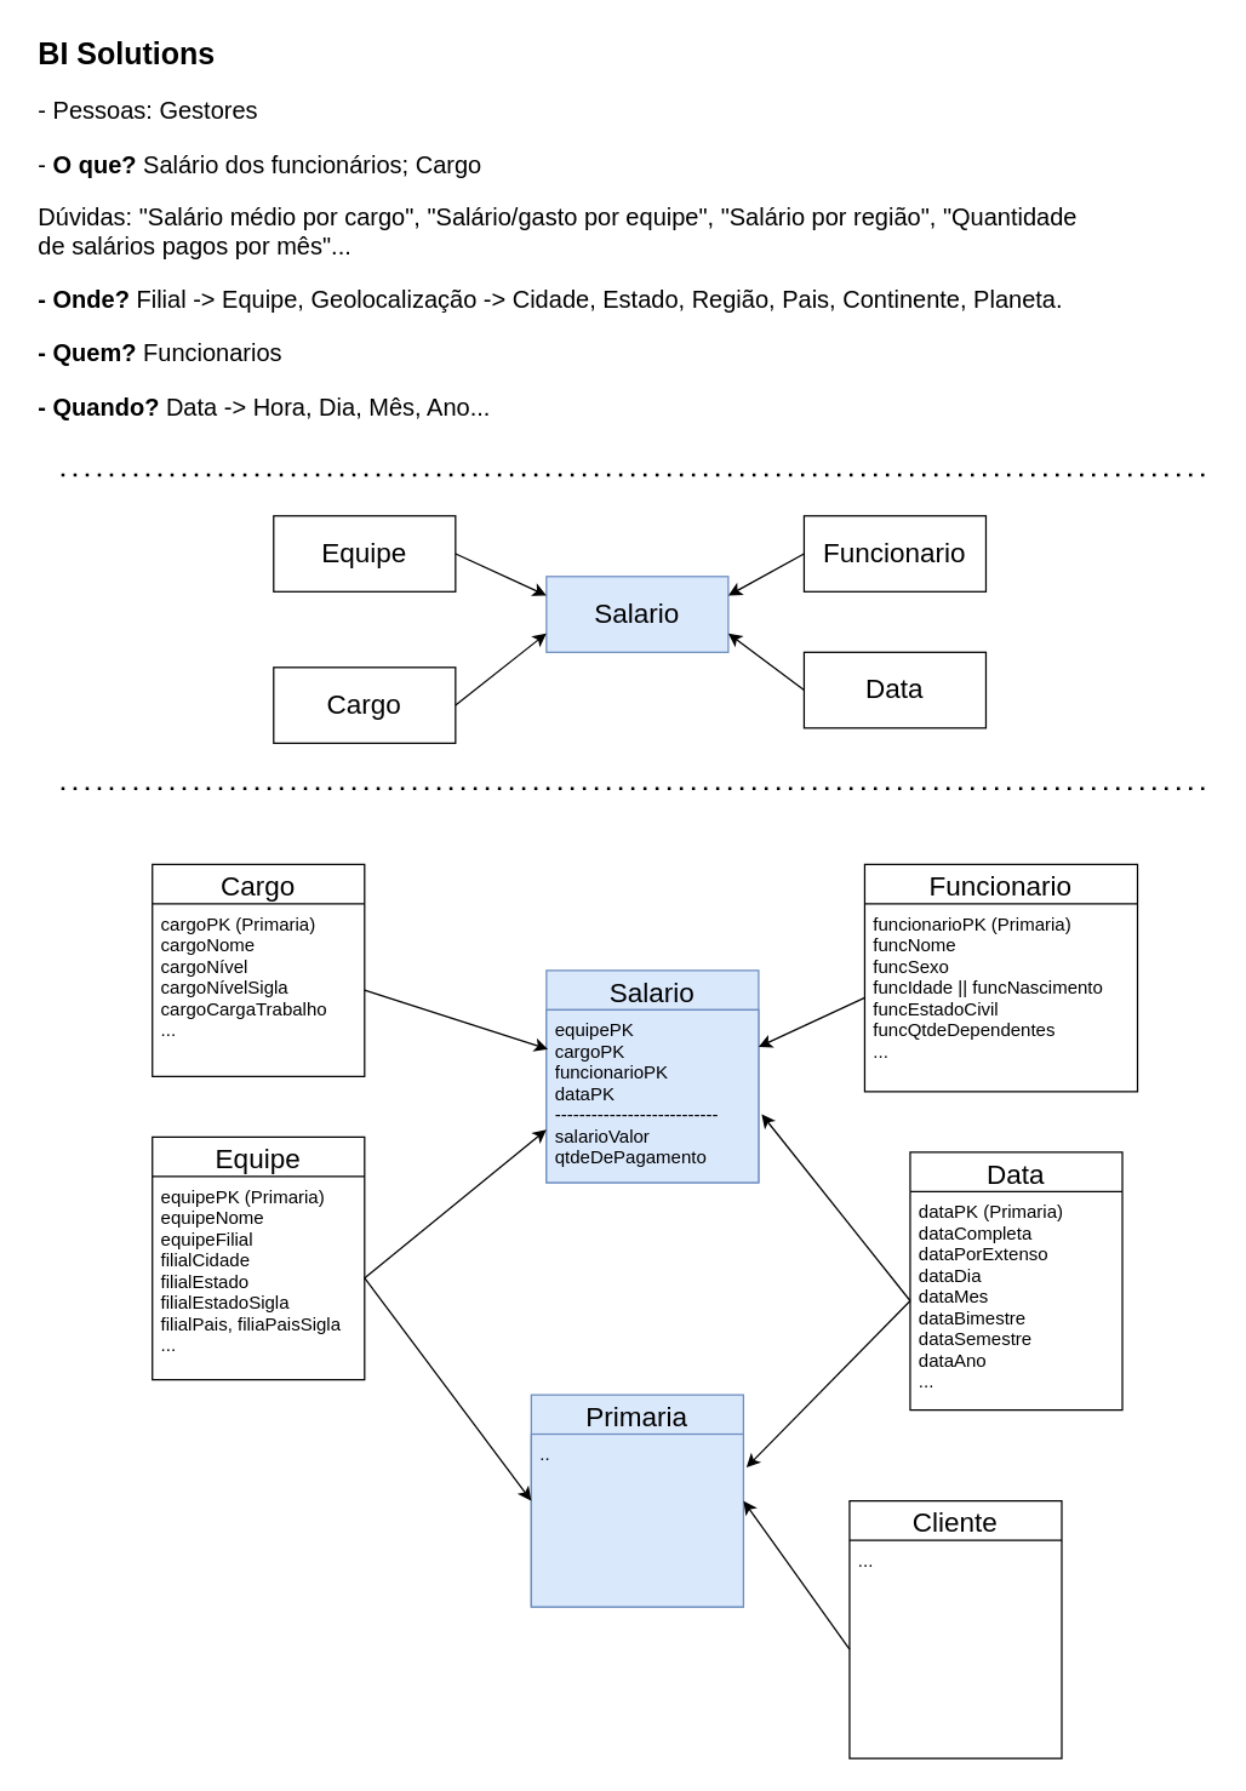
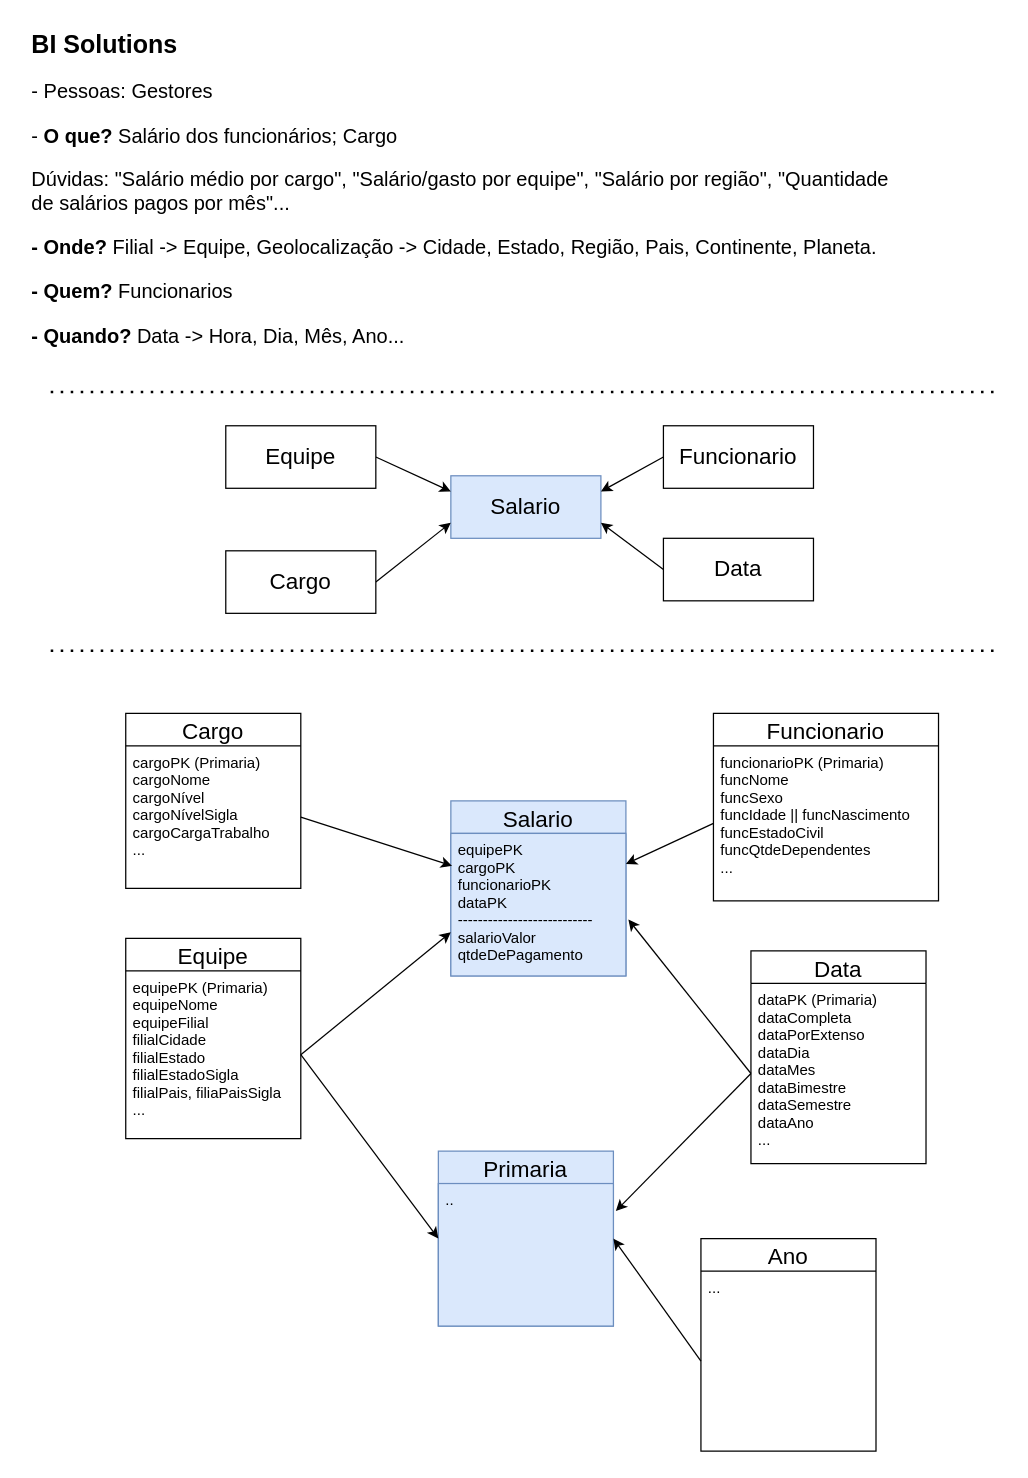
- <mxCell id="28" value="Cliente" style="swimlane;fontStyle=0;childLayout=stackLayout;horizontal=1;startSize=26;fillColor=none;horizontalStack=0;resizeParent=1;resizeParentMax=0;resizeLast=0;collapsible=1;marginBottom=0;fontSize=18;" vertex="1" parent="1"><mxGeometry x="560" y="990" width="140" height="170" as="geometry" /></mxCell>
+ <mxCell id="28" value="Ano" style="swimlane;fontStyle=0;childLayout=stackLayout;horizontal=1;startSize=26;fillColor=none;horizontalStack=0;resizeParent=1;resizeParentMax=0;resizeLast=0;collapsible=1;marginBottom=0;fontSize=18;" vertex="1" parent="1"><mxGeometry x="560" y="990" width="140" height="170" as="geometry" /></mxCell>
